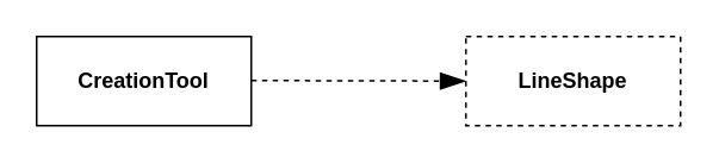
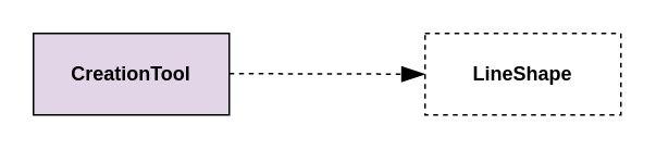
- <mxCell id="3" value="&lt;p style=&quot;margin: 0px ; margin-top: 4px ; text-align: center&quot;&gt;&lt;br&gt;&lt;b&gt;CreationTool&lt;/b&gt;&lt;/p&gt;" style="verticalAlign=top;align=left;overflow=fill;fontSize=12;fontFamily=Helvetica;html=1;" parent="1" vertex="1"><mxGeometry x="20" y="20" width="120" height="50" as="geometry" /></mxCell>
+ <mxCell id="3" value="&lt;p style=&quot;margin: 0px ; margin-top: 4px ; text-align: center&quot;&gt;&lt;br&gt;&lt;b&gt;CreationTool&lt;/b&gt;&lt;/p&gt;" style="verticalAlign=top;align=left;overflow=fill;fontSize=12;fontFamily=Helvetica;html=1;fillColor=#e1d5e7;" parent="1" vertex="1"><mxGeometry x="20" y="20" width="120" height="50" as="geometry" /></mxCell>
